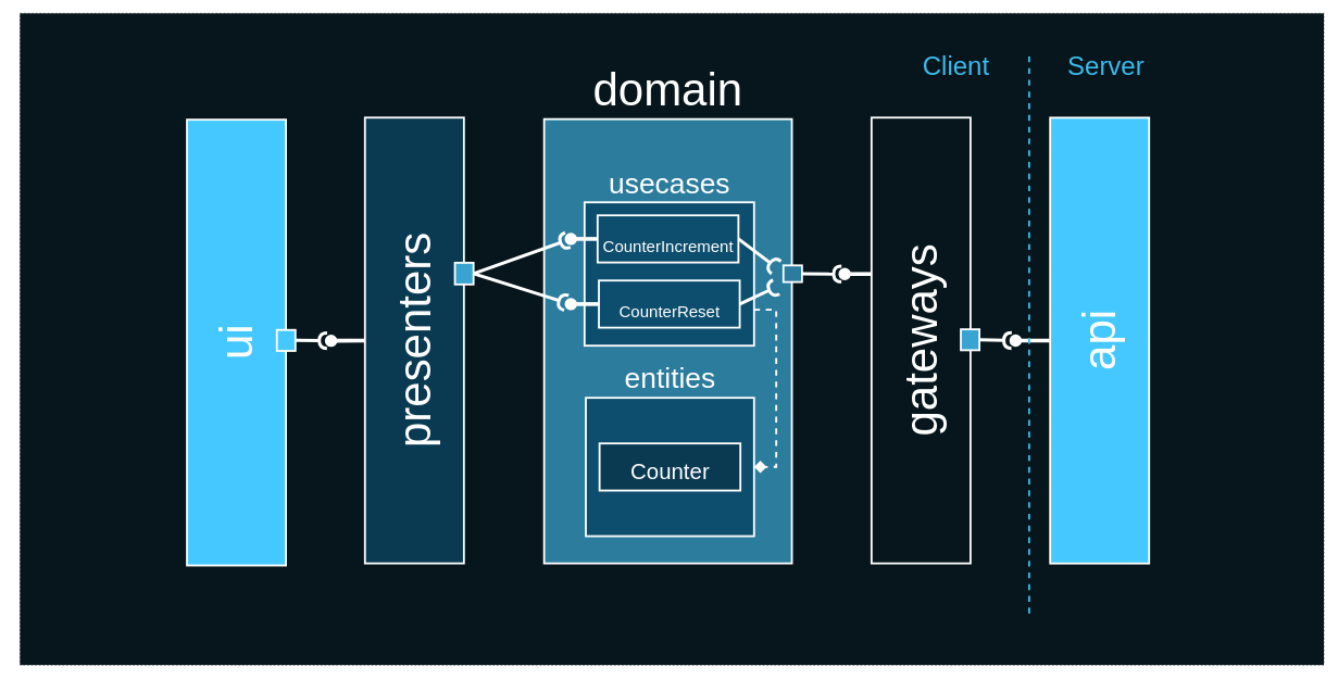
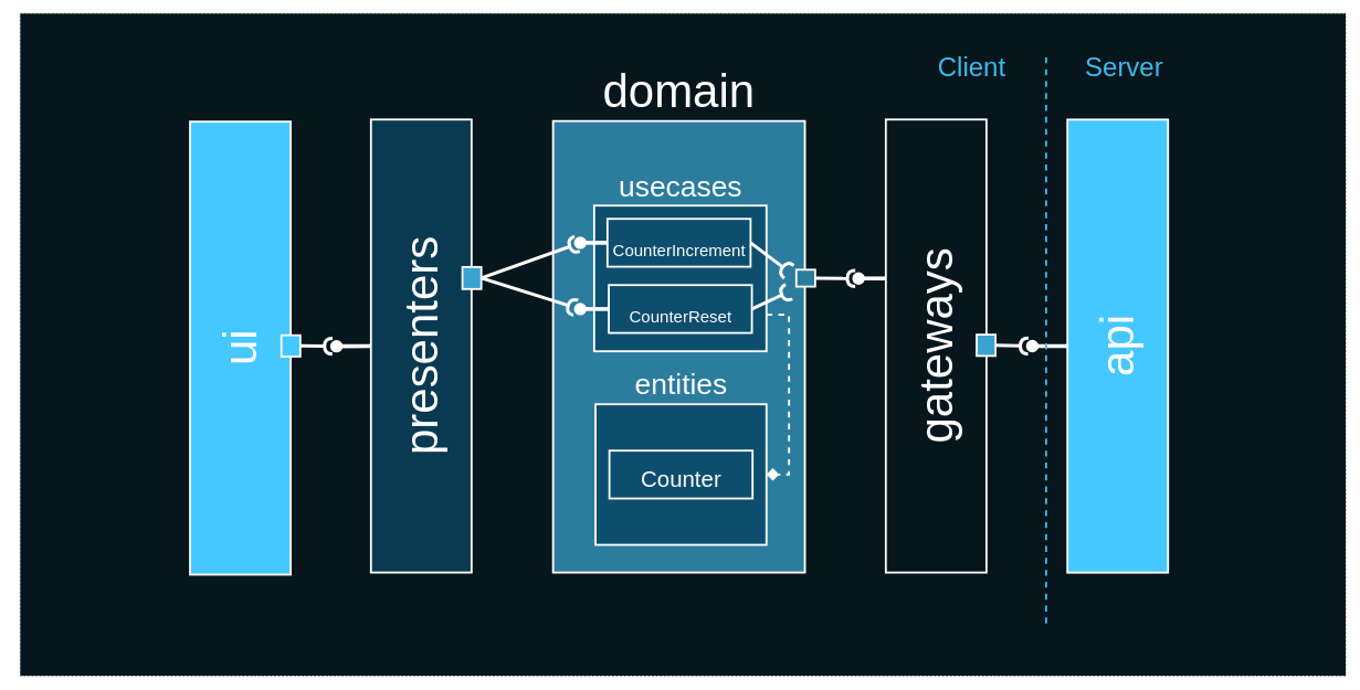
- <mxCell id="27" value="&lt;font&gt;&lt;font style=&quot;font-size: 34px&quot;&gt;Counter&lt;/font&gt;&lt;br&gt;&lt;/font&gt;" style="html=1;dropTarget=0;strokeColor=#FFFFFF;strokeWidth=3;fillColor=#0A3A52;fontSize=55;fontColor=#FFFFFF;labelPosition=center;verticalLabelPosition=middle;align=center;verticalAlign=middle;rotation=0;fontFamily=Helvetica;" parent="14" vertex="1"><mxGeometry x="85" y="497.68" width="216" height="72.32" as="geometry" /></mxCell>
+ <mxCell id="27" value="&lt;font&gt;&lt;font style=&quot;font-size: 34px&quot;&gt;Counter&lt;/font&gt;&lt;br&gt;&lt;/font&gt;" style="html=1;dropTarget=0;strokeColor=#FFFFFF;strokeWidth=3;fillColor=#0d4e6e;fontSize=55;fontColor=#FFFFFF;labelPosition=center;verticalLabelPosition=middle;align=center;verticalAlign=middle;rotation=0;fontFamily=Helvetica;" parent="14" vertex="1"><mxGeometry x="85" y="497.68" width="216" height="72.32" as="geometry" /></mxCell>
